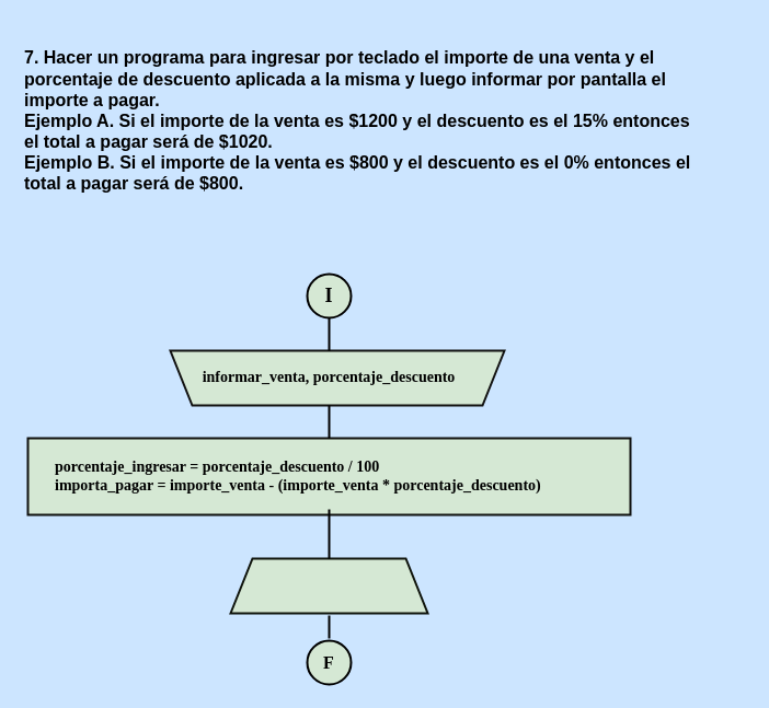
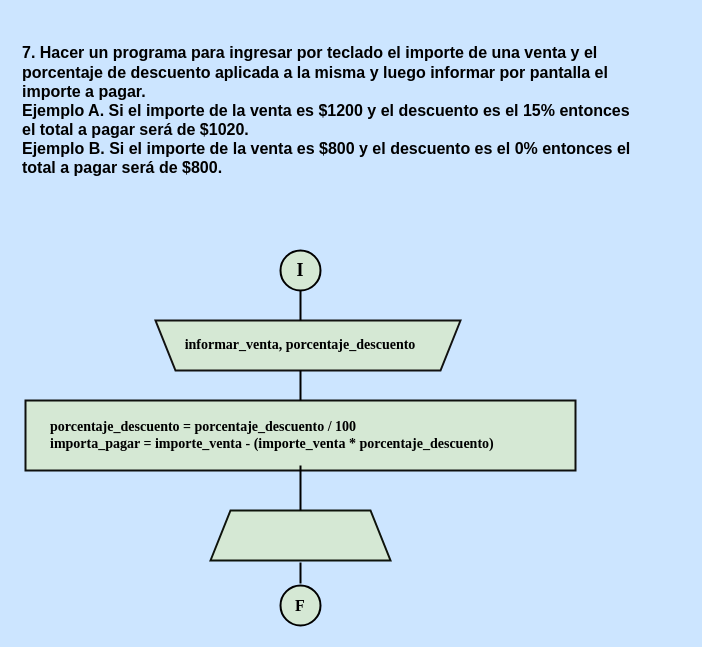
- <mxCell id="13" value="&lt;font color=&quot;#000000&quot; face=&quot;Comic Sans MS&quot; style=&quot;font-size: 14px;&quot;&gt;&lt;b style=&quot;&quot;&gt;porcentaje_ingresar = porcentaje_descuento / 100&lt;/b&gt;&lt;/font&gt;&lt;div&gt;&lt;font color=&quot;#000000&quot; face=&quot;Comic Sans MS&quot; style=&quot;font-size: 14px;&quot;&gt;&lt;b style=&quot;&quot;&gt;importa_pagar = importe_venta - (importe_venta * porcentaje_descuento)&lt;/b&gt;&lt;/font&gt;&lt;/div&gt;" style="text;strokeColor=none;align=left;fillColor=none;html=1;verticalAlign=middle;whiteSpace=wrap;rounded=0;fontFamily=Architects Daughter;fontSource=https%3A%2F%2Ffonts.googleapis.com%2Fcss%3Ffamily%3DArchitects%2BDaughter;aspect=fixed;" vertex="1" parent="3"><mxGeometry x="22.5" y="135" width="520" height="110" as="geometry" /></mxCell>
+ <mxCell id="13" value="&lt;font color=&quot;#000000&quot; face=&quot;Comic Sans MS&quot; style=&quot;font-size: 14px;&quot;&gt;&lt;b style=&quot;&quot;&gt;porcentaje_descuento = porcentaje_descuento / 100&lt;/b&gt;&lt;/font&gt;&lt;div&gt;&lt;font color=&quot;#000000&quot; face=&quot;Comic Sans MS&quot; style=&quot;font-size: 14px;&quot;&gt;&lt;b style=&quot;&quot;&gt;importa_pagar = importe_venta - (importe_venta * porcentaje_descuento)&lt;/b&gt;&lt;/font&gt;&lt;/div&gt;" style="text;strokeColor=none;align=left;fillColor=none;html=1;verticalAlign=middle;whiteSpace=wrap;rounded=0;fontFamily=Architects Daughter;fontSource=https%3A%2F%2Ffonts.googleapis.com%2Fcss%3Ffamily%3DArchitects%2BDaughter;aspect=fixed;" vertex="1" parent="3"><mxGeometry x="22.5" y="135" width="520" height="110" as="geometry" /></mxCell>
